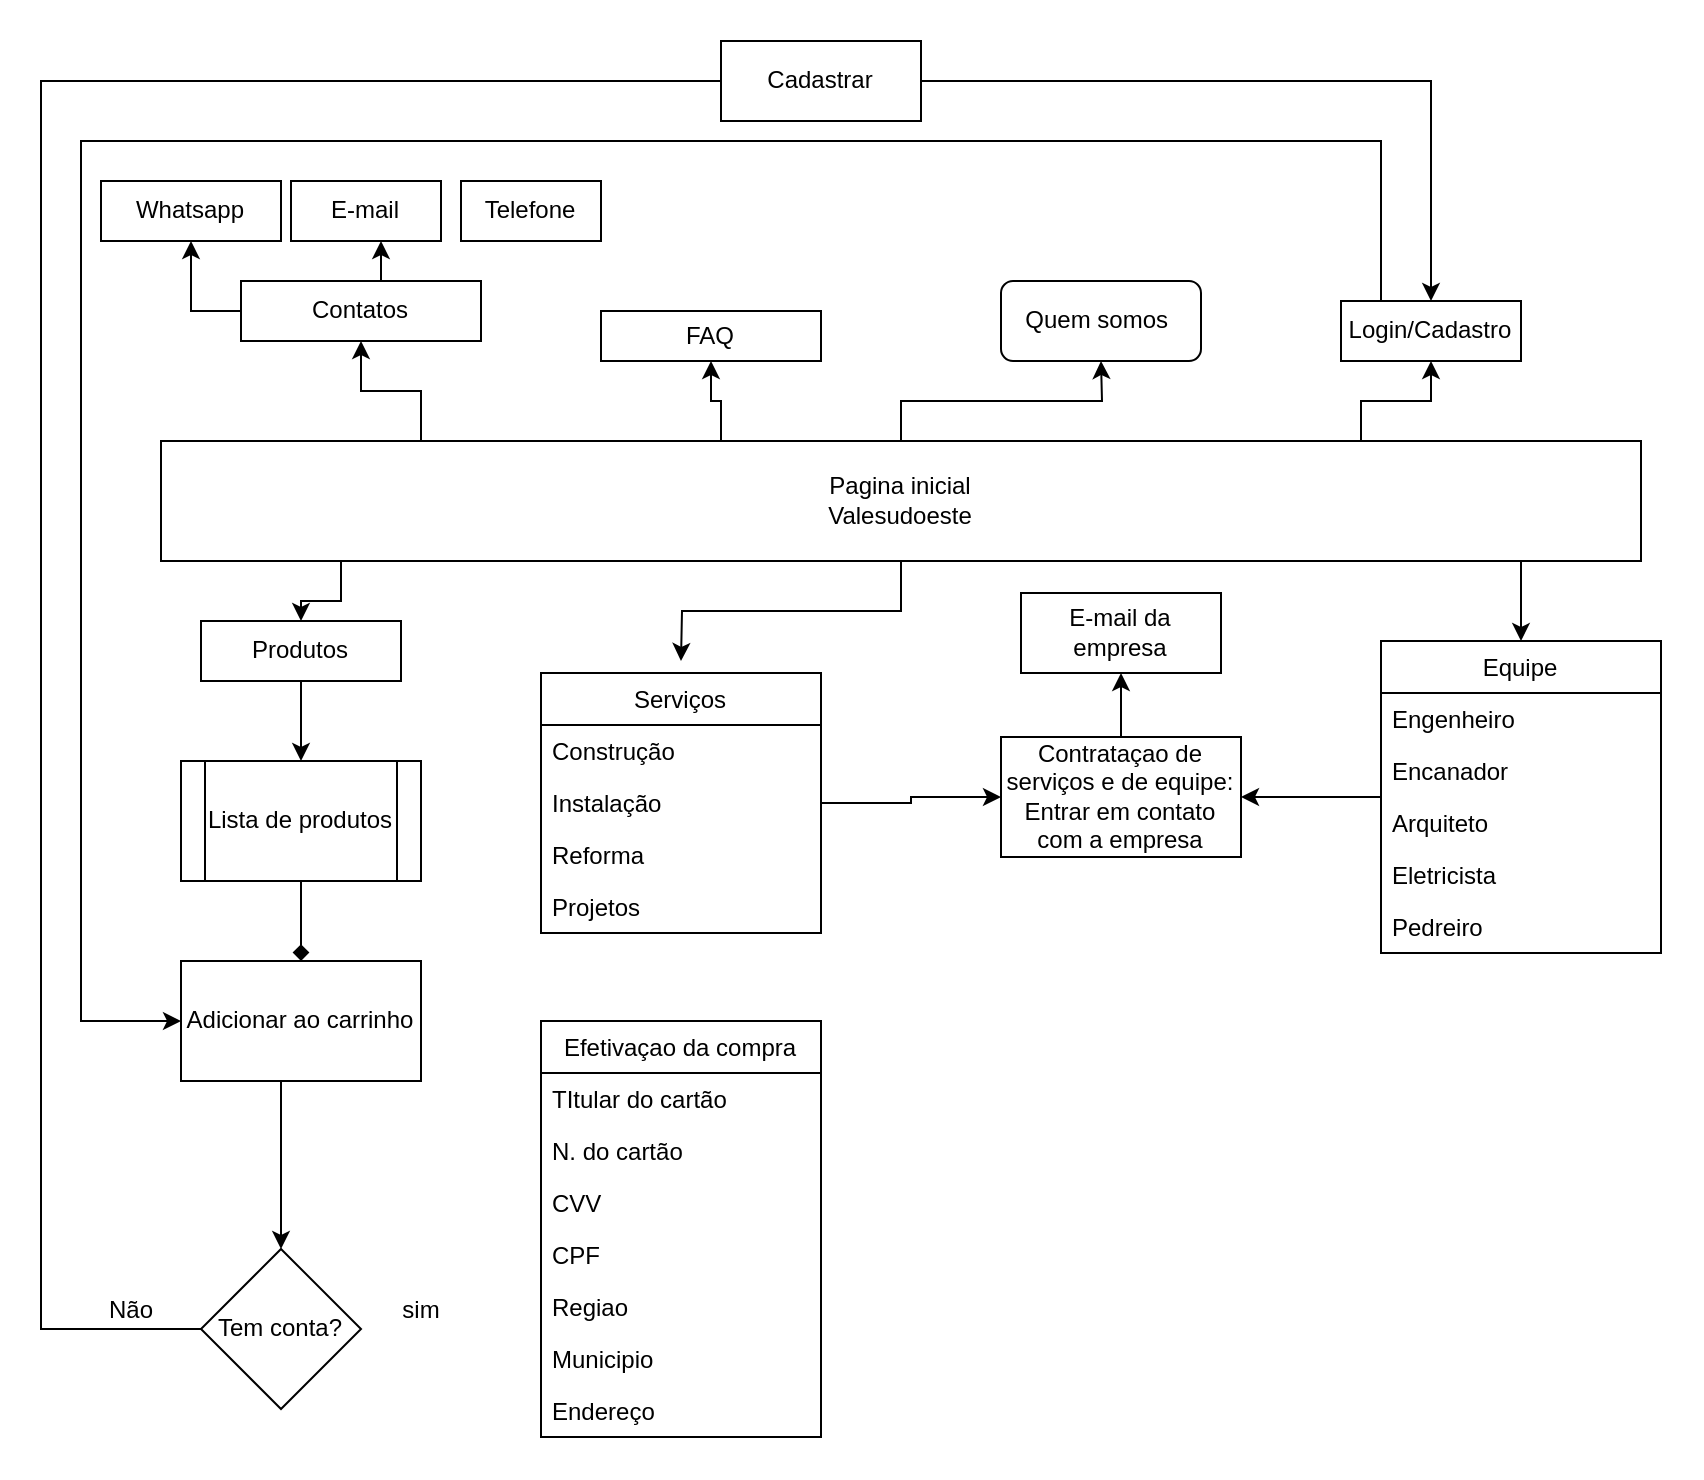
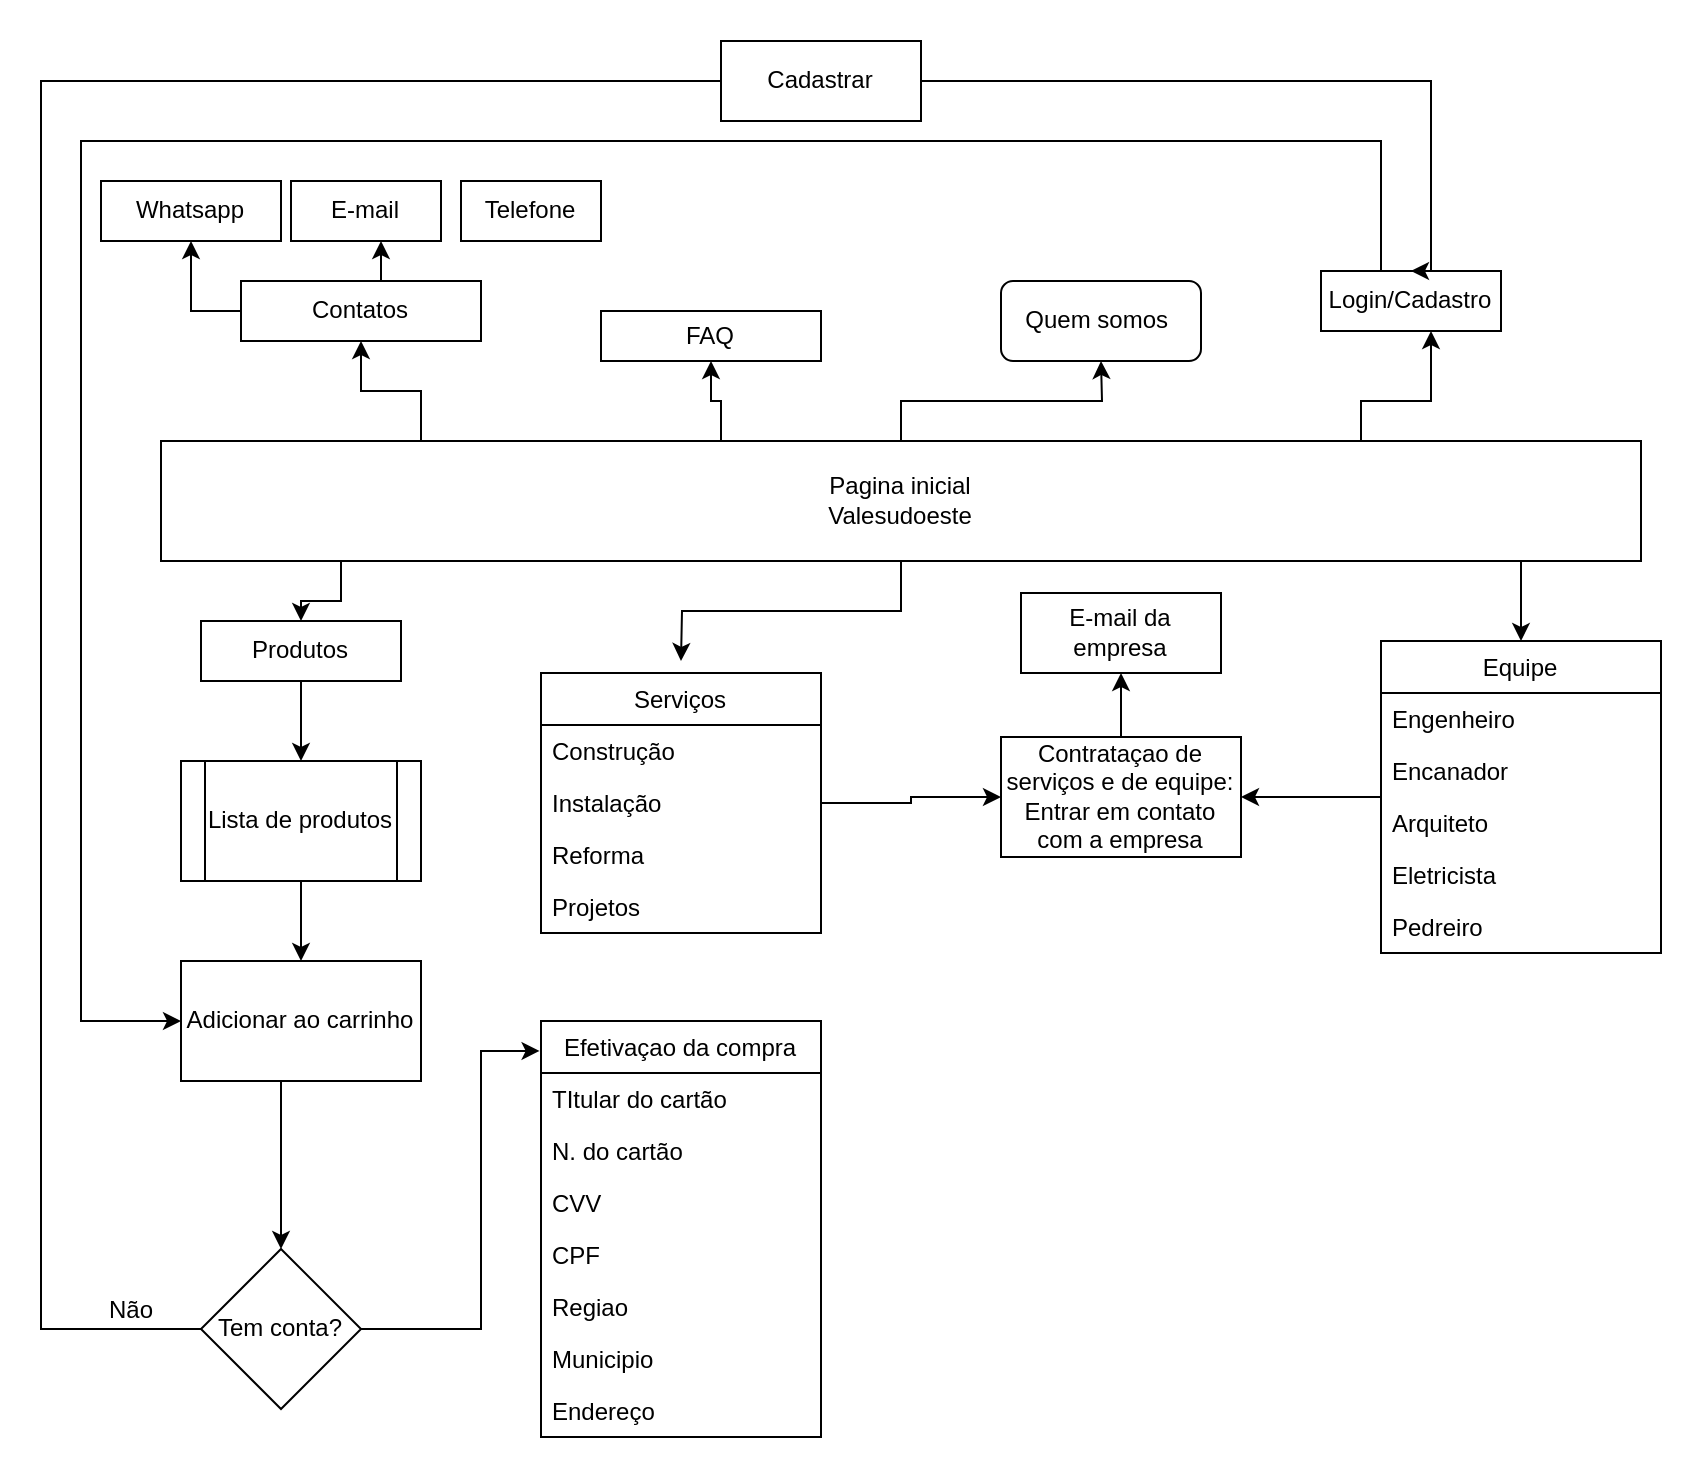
- <mxCell id="18" value="Login/Cadastro" style="whiteSpace=wrap;html=1;rounded=0;" vertex="1" parent="1"><mxGeometry x="670" y="150" width="90" height="30" as="geometry" /></mxCell>
+ <mxCell id="18" value="Login/Cadastro" style="whiteSpace=wrap;html=1;rounded=0;" vertex="1" parent="1"><mxGeometry x="660" y="135" width="90" height="30" as="geometry" /></mxCell>
- <mxCell id="21" value="" style="edgeStyle=orthogonalEdgeStyle;rounded=0;orthogonalLoop=1;jettySize=auto;html=1;endArrow=diamond;" edge="1" parent="1" source="22" target="24"><mxGeometry relative="1" as="geometry" /></mxCell>
+ <mxCell id="21" value="" style="edgeStyle=orthogonalEdgeStyle;rounded=0;orthogonalLoop=1;jettySize=auto;html=1;" edge="1" parent="1" source="22" target="24"><mxGeometry relative="1" as="geometry" /></mxCell>
+ <mxCell id="26" style="edgeStyle=orthogonalEdgeStyle;rounded=0;orthogonalLoop=1;jettySize=auto;html=1;entryX=-0.005;entryY=0.072;entryDx=0;entryDy=0;entryPerimeter=0;" edge="1" parent="1" source="27" target="46"><mxGeometry relative="1" as="geometry"><Array as="points"><mxPoint x="240" y="664" /><mxPoint x="240" y="525" /></Array></mxGeometry></mxCell>
- <mxCell id="28" value="sim" style="text;html=1;align=center;verticalAlign=middle;resizable=0;points=[];autosize=1;strokeColor=none;fillColor=none;" vertex="1" parent="1"><mxGeometry x="190" y="640" width="40" height="30" as="geometry" /></mxCell>
